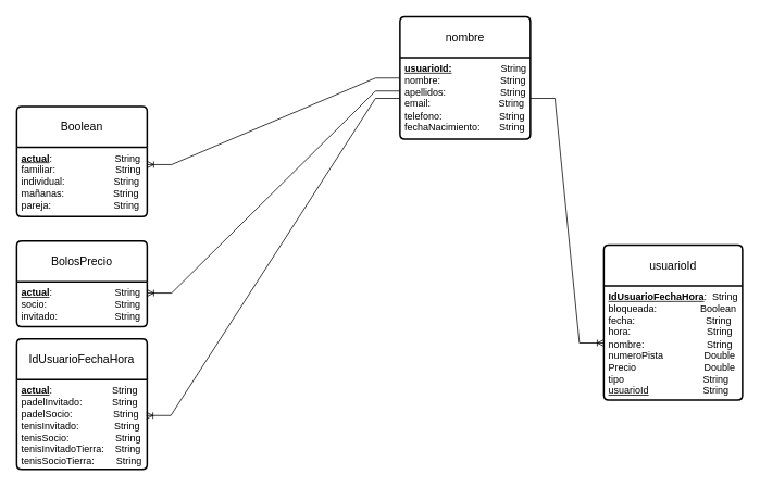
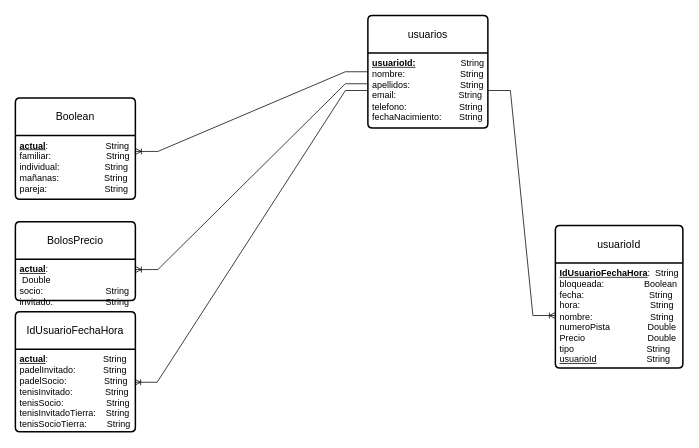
- <mxCell id="8" value="nombre" style="swimlane;childLayout=stackLayout;horizontal=1;startSize=50;horizontalStack=0;rounded=1;fontSize=14;fontStyle=0;strokeWidth=2;resizeParent=0;resizeLast=1;shadow=0;dashed=0;align=center;arcSize=4;whiteSpace=wrap;html=1;" parent="1" vertex="1"><mxGeometry x="490" y="20" width="160" height="150" as="geometry" /></mxCell>
+ <mxCell id="8" value="usuarios" style="swimlane;childLayout=stackLayout;horizontal=1;startSize=50;horizontalStack=0;rounded=1;fontSize=14;fontStyle=0;strokeWidth=2;resizeParent=0;resizeLast=1;shadow=0;dashed=0;align=center;arcSize=4;whiteSpace=wrap;html=1;" parent="1" vertex="1"><mxGeometry x="490" y="20" width="160" height="150" as="geometry" /></mxCell>
- <mxCell id="5" value="&lt;div&gt;&lt;b&gt;&lt;u&gt;actual&lt;/u&gt;&lt;/b&gt;:&amp;nbsp; &amp;nbsp; &amp;nbsp; &amp;nbsp; &amp;nbsp; &amp;nbsp; &amp;nbsp; &amp;nbsp; &amp;nbsp; &amp;nbsp; &amp;nbsp; &amp;nbsp;String&lt;/div&gt;socio:&amp;nbsp; &amp;nbsp; &amp;nbsp; &amp;nbsp; &amp;nbsp; &amp;nbsp; &amp;nbsp; &amp;nbsp; &amp;nbsp; &amp;nbsp; &amp;nbsp; &amp;nbsp; &amp;nbsp;String&lt;br&gt;invitado:&amp;nbsp; &amp;nbsp; &amp;nbsp; &amp;nbsp; &amp;nbsp; &amp;nbsp; &amp;nbsp; &amp;nbsp; &amp;nbsp; &amp;nbsp; &amp;nbsp;String&lt;div&gt;&lt;br&gt;&lt;/div&gt;" style="align=left;strokeColor=none;fillColor=none;spacingLeft=4;spacingRight=4;fontSize=12;verticalAlign=top;resizable=0;rotatable=0;part=1;html=1;whiteSpace=wrap;" parent="4" vertex="1"><mxGeometry y="50" width="160" height="55" as="geometry" /></mxCell>
+ <mxCell id="5" value="&lt;div&gt;&lt;b&gt;&lt;u&gt;actual&lt;/u&gt;&lt;/b&gt;:&amp;nbsp; &amp;nbsp; &amp;nbsp; &amp;nbsp; &amp;nbsp; &amp;nbsp; &amp;nbsp; &amp;nbsp; &amp;nbsp; &amp;nbsp; &amp;nbsp; &amp;nbsp;Double&lt;/div&gt;socio:&amp;nbsp; &amp;nbsp; &amp;nbsp; &amp;nbsp; &amp;nbsp; &amp;nbsp; &amp;nbsp; &amp;nbsp; &amp;nbsp; &amp;nbsp; &amp;nbsp; &amp;nbsp; &amp;nbsp;String&lt;br&gt;invitado:&amp;nbsp; &amp;nbsp; &amp;nbsp; &amp;nbsp; &amp;nbsp; &amp;nbsp; &amp;nbsp; &amp;nbsp; &amp;nbsp; &amp;nbsp; &amp;nbsp;String&lt;div&gt;&lt;br&gt;&lt;/div&gt;" style="align=left;strokeColor=none;fillColor=none;spacingLeft=4;spacingRight=4;fontSize=12;verticalAlign=top;resizable=0;rotatable=0;part=1;html=1;whiteSpace=wrap;" parent="4" vertex="1"><mxGeometry y="50" width="160" height="55" as="geometry" /></mxCell>
